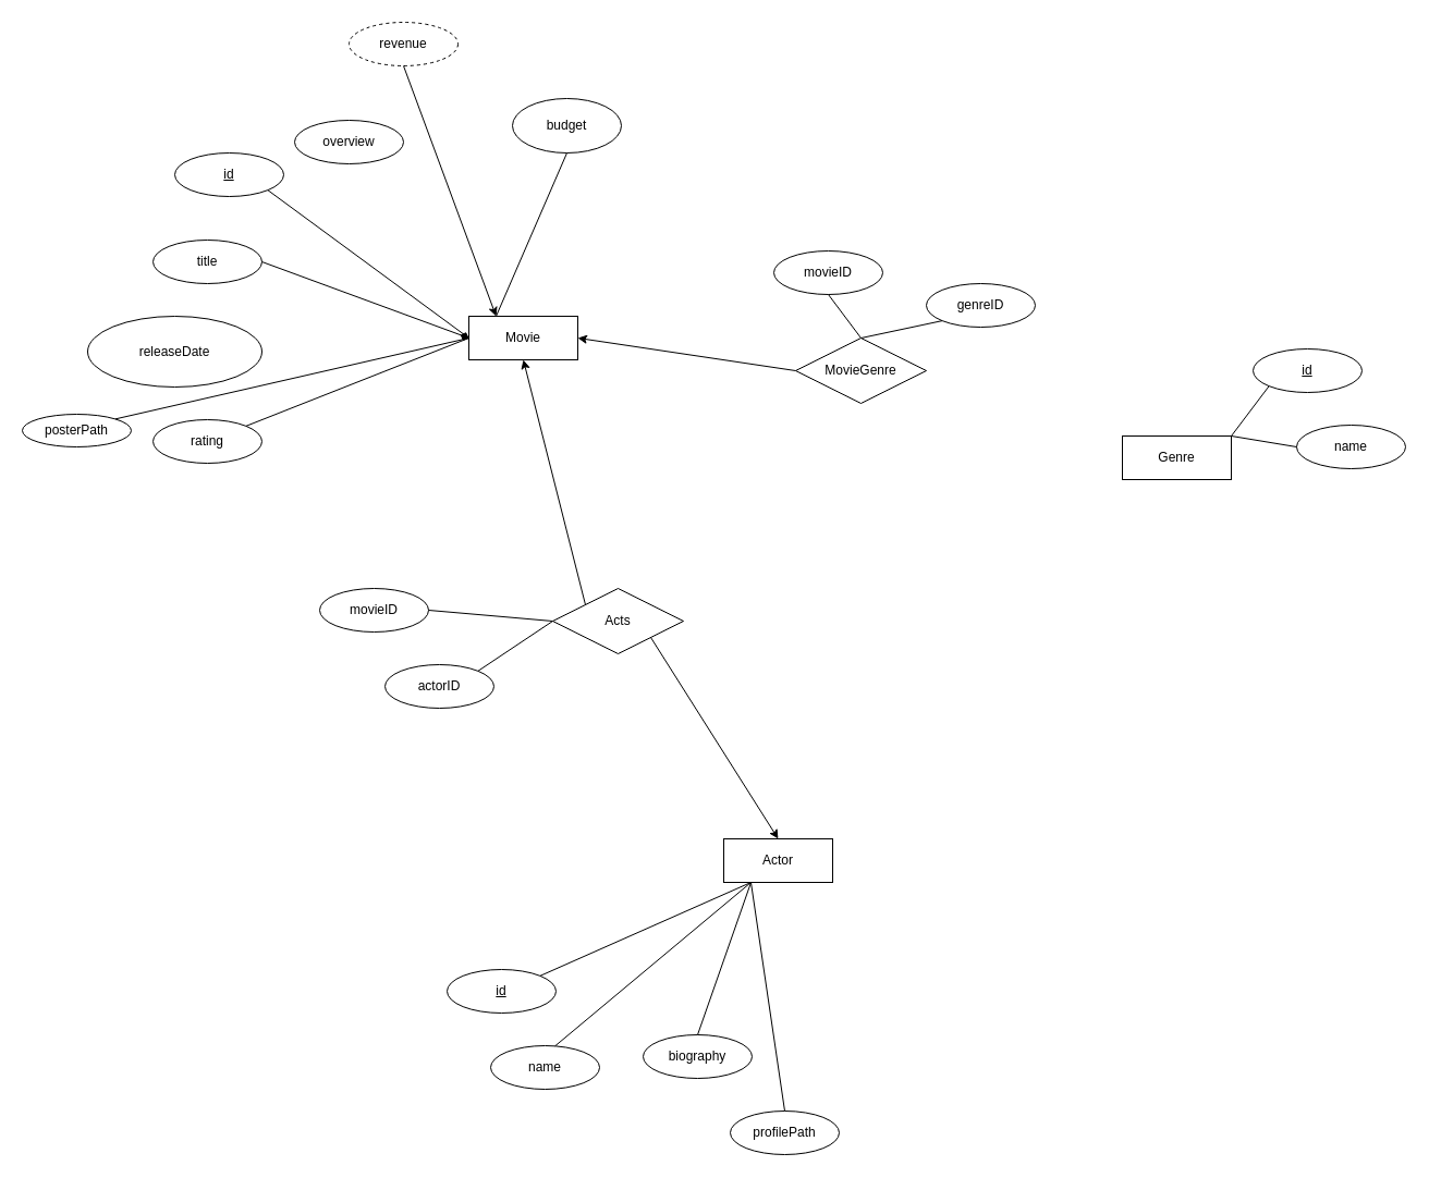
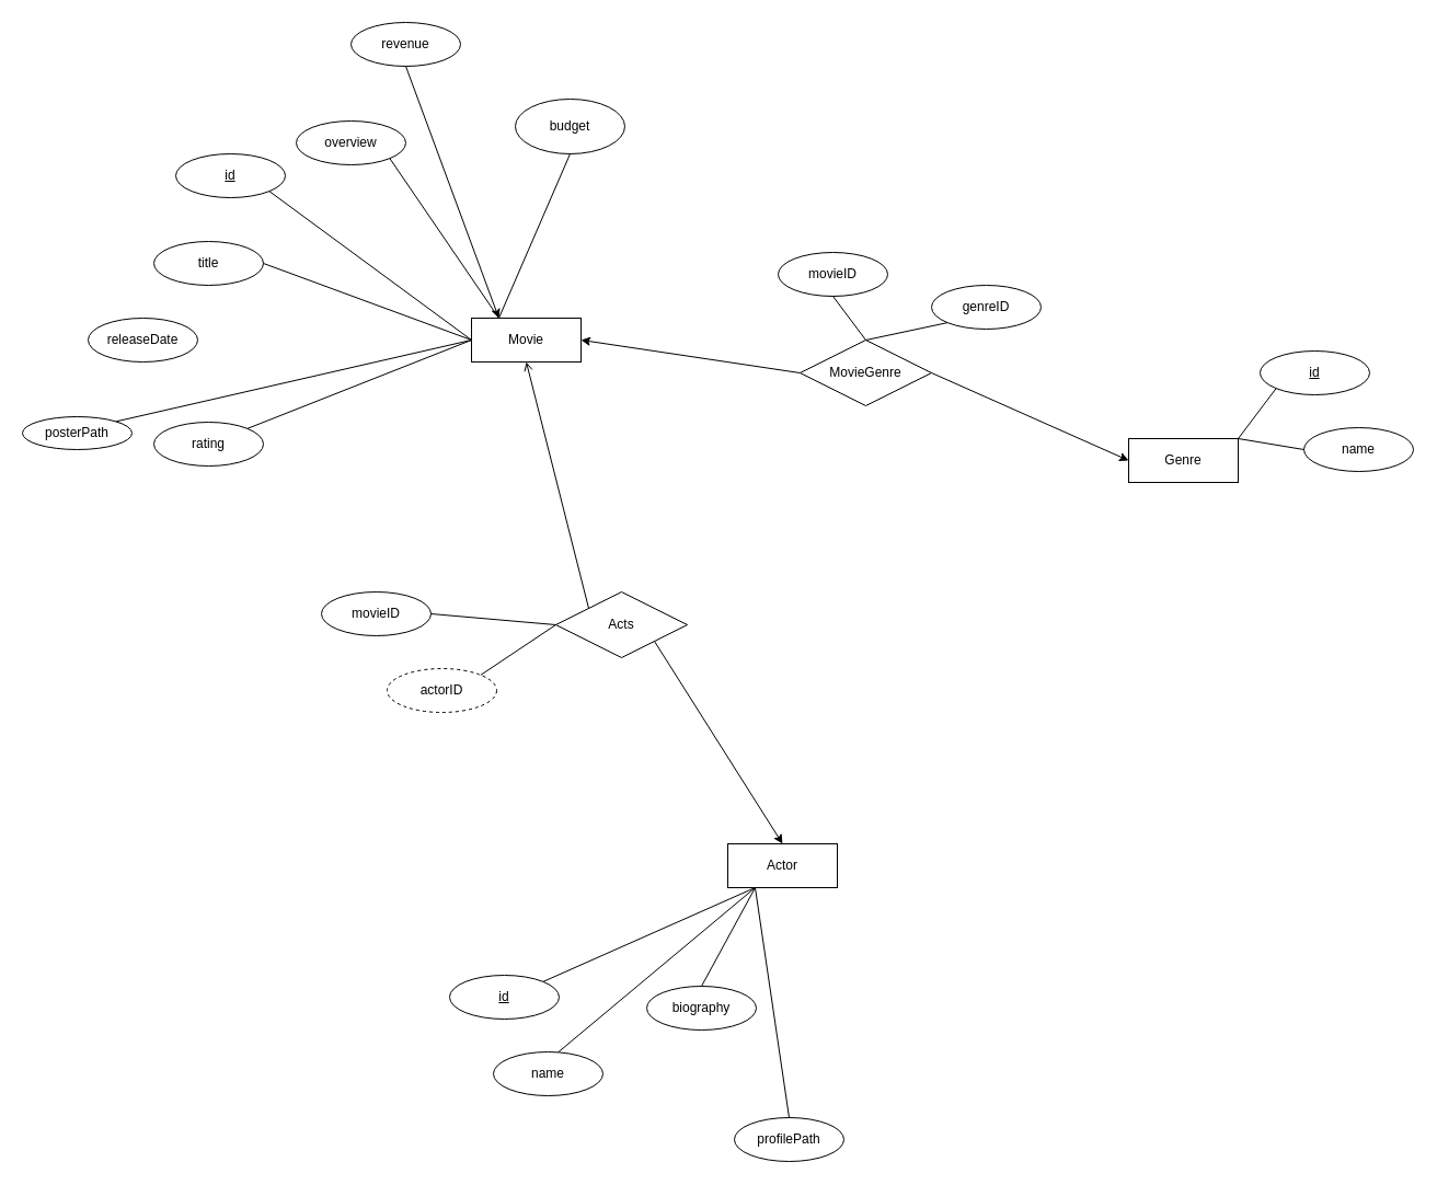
- <mxCell id="31" value="revenue" style="ellipse;whiteSpace=wrap;html=1;align=center;dashed=1;" vertex="1" parent="1"><mxGeometry x="320" y="20" width="100" height="40" as="geometry" /></mxCell>
+ <mxCell id="31" value="revenue" style="ellipse;whiteSpace=wrap;html=1;align=center;" vertex="1" parent="1"><mxGeometry x="320" y="20" width="100" height="40" as="geometry" /></mxCell>
+ <mxCell id="45" value="" style="endArrow=none;html=1;rounded=0;exitX=1;exitY=1;exitDx=0;exitDy=0;entryX=0.25;entryY=0;entryDx=0;entryDy=0;" edge="1" parent="1" source="44" target="2"><mxGeometry relative="1" as="geometry"><mxPoint x="490" y="330" as="sourcePoint" /><mxPoint x="650" y="330" as="targetPoint" /></mxGeometry></mxCell>
- <mxCell id="6" value="" style="endArrow=diamond;html=1;rounded=0;exitX=1;exitY=0.5;exitDx=0;exitDy=0;entryX=0;entryY=0.5;entryDx=0;entryDy=0;" parent="1" source="4" target="2" edge="1"><mxGeometry relative="1" as="geometry"><mxPoint x="570" y="320" as="sourcePoint" /><mxPoint x="730" y="320" as="targetPoint" /></mxGeometry></mxCell>
+ <mxCell id="6" value="" style="endArrow=none;html=1;rounded=0;exitX=1;exitY=0.5;exitDx=0;exitDy=0;entryX=0;entryY=0.5;entryDx=0;entryDy=0;" parent="1" source="4" target="2" edge="1"><mxGeometry relative="1" as="geometry"><mxPoint x="570" y="320" as="sourcePoint" /><mxPoint x="730" y="320" as="targetPoint" /></mxGeometry></mxCell>
- <mxCell id="35" value="releaseDate" style="ellipse;whiteSpace=wrap;html=1;align=center;" vertex="1" parent="1"><mxGeometry x="80" y="290" width="160" height="65" as="geometry" /></mxCell>
+ <mxCell id="35" value="releaseDate" style="ellipse;whiteSpace=wrap;html=1;align=center;" vertex="1" parent="1"><mxGeometry x="80" y="290" width="100" height="40" as="geometry" /></mxCell>
- <mxCell id="25" value="" style="endArrow=classic;html=1;exitX=0;exitY=0;exitDx=0;exitDy=0;entryX=0.5;entryY=1;entryDx=0;entryDy=0;" edge="1" parent="1" source="24" target="2"><mxGeometry width="50" height="50" relative="1" as="geometry"><mxPoint x="510" y="650" as="sourcePoint" /><mxPoint x="560" y="600" as="targetPoint" /></mxGeometry></mxCell>
+ <mxCell id="25" value="" style="endArrow=open;html=1;exitX=0;exitY=0;exitDx=0;exitDy=0;entryX=0.5;entryY=1;entryDx=0;entryDy=0;" edge="1" parent="1" source="24" target="2"><mxGeometry width="50" height="50" relative="1" as="geometry"><mxPoint x="510" y="650" as="sourcePoint" /><mxPoint x="560" y="600" as="targetPoint" /></mxGeometry></mxCell>
+ <mxCell id="12" value="" style="endArrow=classic;html=1;exitX=1;exitY=0.5;exitDx=0;exitDy=0;entryX=0;entryY=0.5;entryDx=0;entryDy=0;" edge="1" parent="1" source="10" target="7"><mxGeometry width="50" height="50" relative="1" as="geometry"><mxPoint x="730" y="480" as="sourcePoint" /><mxPoint x="780" y="430" as="targetPoint" /></mxGeometry></mxCell>
- <mxCell id="28" value="actorID" style="ellipse;whiteSpace=wrap;html=1;align=center;" vertex="1" parent="1"><mxGeometry x="353" y="610" width="100" height="40" as="geometry" /></mxCell>
+ <mxCell id="28" value="actorID" style="ellipse;whiteSpace=wrap;html=1;align=center;dashed=1;" vertex="1" parent="1"><mxGeometry x="353" y="610" width="100" height="40" as="geometry" /></mxCell>
- <mxCell id="38" value="biography" style="ellipse;whiteSpace=wrap;html=1;align=center;" vertex="1" parent="1"><mxGeometry x="590" y="950" width="100" height="40" as="geometry" /></mxCell>
+ <mxCell id="38" value="biography" style="ellipse;whiteSpace=wrap;html=1;align=center;" vertex="1" parent="1"><mxGeometry x="590" y="900" width="100" height="40" as="geometry" /></mxCell>
